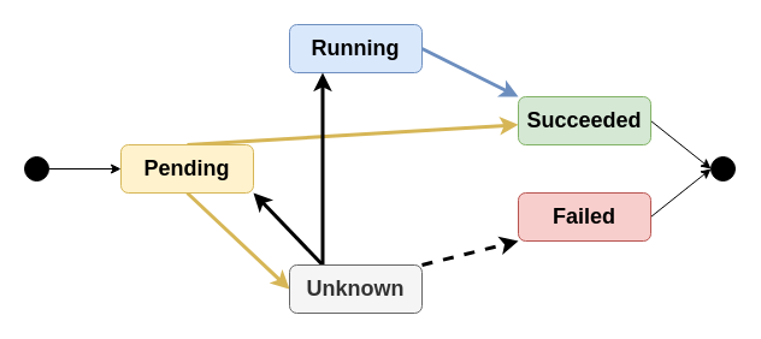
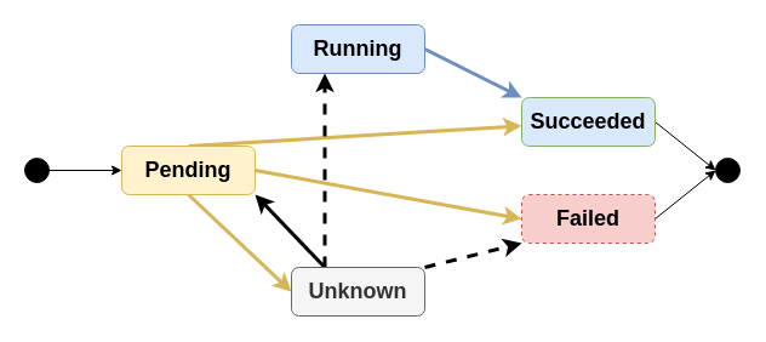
- <mxCell id="11" value="&lt;b&gt;&lt;font style=&quot;font-size: 18px&quot;&gt;Succeeded&lt;/font&gt;&lt;/b&gt;" style="rounded=1;whiteSpace=wrap;html=1;fillColor=#d5e8d4;strokeColor=#82b366;" vertex="1" parent="1"><mxGeometry x="430" y="80" width="110" height="40" as="geometry" /></mxCell>
+ <mxCell id="11" value="&lt;b&gt;&lt;font style=&quot;font-size: 18px&quot;&gt;Succeeded&lt;/font&gt;&lt;/b&gt;" style="rounded=1;whiteSpace=wrap;html=1;fillColor=#dae8fc;strokeColor=#82b366;" vertex="1" parent="1"><mxGeometry x="430" y="80" width="110" height="40" as="geometry" /></mxCell>
- <mxCell id="16" style="edgeStyle=none;rounded=0;orthogonalLoop=1;jettySize=auto;html=1;exitX=0.25;exitY=0;exitDx=0;exitDy=0;entryX=0.25;entryY=1;entryDx=0;entryDy=0;fontSize=18;strokeWidth=3;" edge="1" parent="1" source="17" target="9"><mxGeometry relative="1" as="geometry" /></mxCell>
+ <mxCell id="16" style="edgeStyle=none;rounded=0;orthogonalLoop=1;jettySize=auto;html=1;exitX=0.25;exitY=0;exitDx=0;exitDy=0;entryX=0.25;entryY=1;entryDx=0;entryDy=0;fontSize=18;strokeWidth=3;dashed=1;" edge="1" parent="1" source="17" target="9"><mxGeometry relative="1" as="geometry" /></mxCell>
+ <mxCell id="6" style="edgeStyle=none;rounded=0;orthogonalLoop=1;jettySize=auto;html=1;exitX=1;exitY=0.5;exitDx=0;exitDy=0;entryX=0;entryY=0.5;entryDx=0;entryDy=0;fontSize=18;fillColor=#fff2cc;strokeColor=#d6b656;strokeWidth=3;" edge="1" parent="1" source="7" target="13"><mxGeometry relative="1" as="geometry" /></mxCell>
- <mxCell id="13" value="&lt;b&gt;&lt;font style=&quot;font-size: 18px&quot;&gt;Failed&lt;/font&gt;&lt;/b&gt;" style="rounded=1;whiteSpace=wrap;html=1;fillColor=#f8cecc;strokeColor=#b85450;" vertex="1" parent="1"><mxGeometry x="430" y="160" width="110" height="40" as="geometry" /></mxCell>
+ <mxCell id="13" value="&lt;b&gt;&lt;font style=&quot;font-size: 18px&quot;&gt;Failed&lt;/font&gt;&lt;/b&gt;" style="rounded=1;whiteSpace=wrap;html=1;fillColor=#f8cecc;strokeColor=#b85450;dashed=1;" vertex="1" parent="1"><mxGeometry x="430" y="160" width="110" height="40" as="geometry" /></mxCell>
